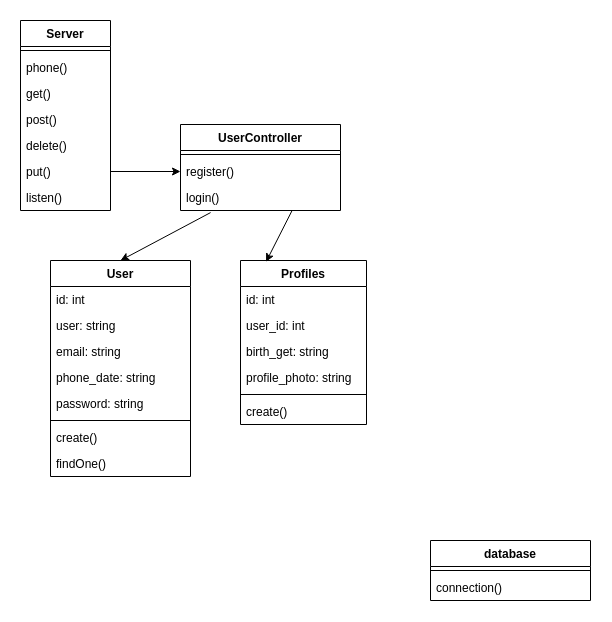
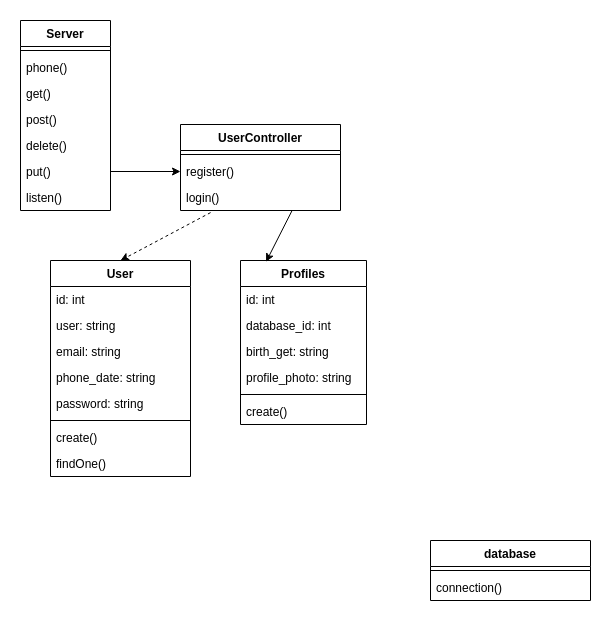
- <mxCell id="34" value="" style="endArrow=classic;html=1;rounded=0;exitX=0.188;exitY=1.08;exitDx=0;exitDy=0;exitPerimeter=0;entryX=0.5;entryY=0;entryDx=0;entryDy=0;" edge="1" parent="1" source="13" target="14"><mxGeometry width="50" height="50" relative="1" as="geometry"><mxPoint x="360" y="210" as="sourcePoint" /><mxPoint x="410" y="160" as="targetPoint" /></mxGeometry></mxCell>
+ <mxCell id="34" value="" style="endArrow=classic;html=1;rounded=0;exitX=0.188;exitY=1.08;exitDx=0;exitDy=0;exitPerimeter=0;entryX=0.5;entryY=0;entryDx=0;entryDy=0;dashed=1;" edge="1" parent="1" source="13" target="14"><mxGeometry width="50" height="50" relative="1" as="geometry"><mxPoint x="360" y="210" as="sourcePoint" /><mxPoint x="410" y="160" as="targetPoint" /></mxGeometry></mxCell>
- <mxCell id="25" value="user_id: int" style="text;strokeColor=none;fillColor=none;align=left;verticalAlign=top;spacingLeft=4;spacingRight=4;overflow=hidden;rotatable=0;points=[[0,0.5],[1,0.5]];portConstraint=eastwest;whiteSpace=wrap;html=1;" vertex="1" parent="23"><mxGeometry y="52" width="126" height="26" as="geometry" /></mxCell>
+ <mxCell id="25" value="database_id: int" style="text;strokeColor=none;fillColor=none;align=left;verticalAlign=top;spacingLeft=4;spacingRight=4;overflow=hidden;rotatable=0;points=[[0,0.5],[1,0.5]];portConstraint=eastwest;whiteSpace=wrap;html=1;" vertex="1" parent="23"><mxGeometry y="52" width="126" height="26" as="geometry" /></mxCell>
